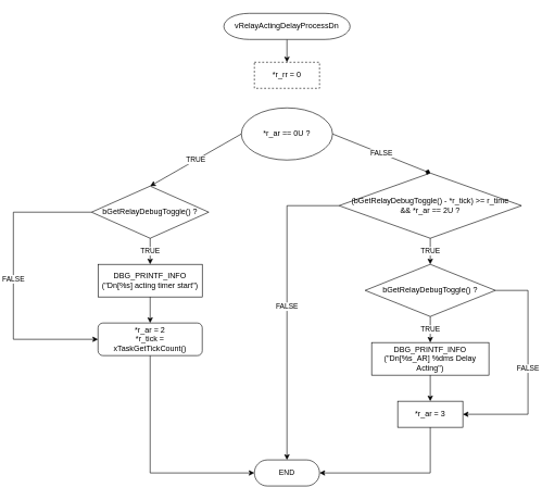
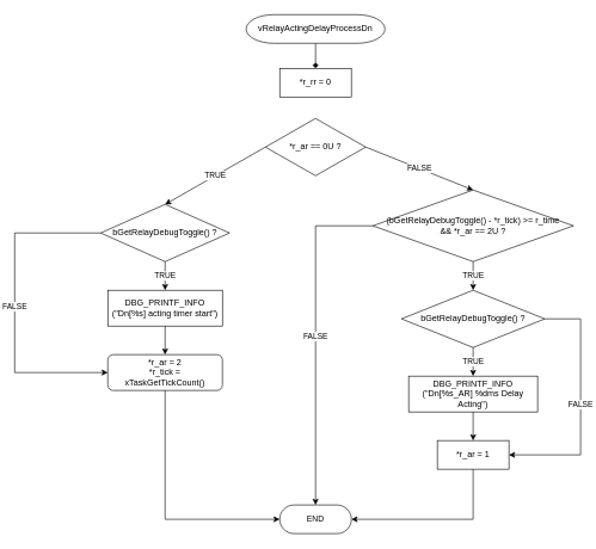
- <mxCell id="11" value="" style="endArrow=classic;html=1;rounded=0;exitX=0.5;exitY=1;exitDx=0;exitDy=0;entryX=0.5;entryY=0;entryDx=0;entryDy=0;exitPerimeter=0;" edge="1" parent="1" source="24" target="2"><mxGeometry width="50" height="50" relative="1" as="geometry"><mxPoint x="440" y="65" as="sourcePoint" /><mxPoint x="440" y="95" as="targetPoint" /></mxGeometry></mxCell>
+ <mxCell id="11" value="" style="endArrow=diamond;html=1;rounded=0;exitX=0.5;exitY=1;exitDx=0;exitDy=0;entryX=0.5;entryY=0;entryDx=0;entryDy=0;exitPerimeter=0;" edge="1" parent="1" source="24" target="2"><mxGeometry width="50" height="50" relative="1" as="geometry"><mxPoint x="440" y="65" as="sourcePoint" /><mxPoint x="440" y="95" as="targetPoint" /></mxGeometry></mxCell>
- <mxCell id="2" value="*r_rr = 0" style="rounded=0;whiteSpace=wrap;html=1;strokeWidth=1;dashed=1;" vertex="1" parent="1"><mxGeometry x="390" y="95" width="100" height="40" as="geometry" /></mxCell>
+ <mxCell id="2" value="*r_rr = 0" style="rounded=0;whiteSpace=wrap;html=1;strokeWidth=1;" vertex="1" parent="1"><mxGeometry x="390" y="95" width="100" height="40" as="geometry" /></mxCell>
- <mxCell id="3" value="*r_ar == 0U ?" style="ellipse;whiteSpace=wrap;html=1;strokeWidth=1;" vertex="1" parent="1"><mxGeometry x="370" y="165" width="140" height="80" as="geometry" /></mxCell>
+ <mxCell id="3" value="*r_ar == 0U ?" style="rhombus;whiteSpace=wrap;html=1;strokeWidth=1;" vertex="1" parent="1"><mxGeometry x="370" y="165" width="140" height="80" as="geometry" /></mxCell>
- <mxCell id="13" value="FALSE" style="endArrow=diamond;html=1;rounded=0;exitX=1;exitY=0.5;exitDx=0;exitDy=0;entryX=0.5;entryY=0;entryDx=0;entryDy=0;" edge="1" parent="1" source="3" target="7"><mxGeometry width="50" height="50" relative="1" as="geometry"><mxPoint x="510" y="205" as="sourcePoint" /><mxPoint x="660" y="265" as="targetPoint" /></mxGeometry></mxCell>
+ <mxCell id="13" value="FALSE" style="endArrow=classic;html=1;rounded=0;exitX=1;exitY=0.5;exitDx=0;exitDy=0;entryX=0.5;entryY=0;entryDx=0;entryDy=0;" edge="1" parent="1" source="3" target="7"><mxGeometry width="50" height="50" relative="1" as="geometry"><mxPoint x="510" y="205" as="sourcePoint" /><mxPoint x="660" y="265" as="targetPoint" /></mxGeometry></mxCell>
- <mxCell id="10" value="*r_ar = 3" style="rounded=0;whiteSpace=wrap;html=1;strokeWidth=1;" vertex="1" parent="1"><mxGeometry x="610" y="615" width="100" height="40" as="geometry" /></mxCell>
+ <mxCell id="10" value="*r_ar = 1" style="rounded=0;whiteSpace=wrap;html=1;strokeWidth=1;" vertex="1" parent="1"><mxGeometry x="610" y="615" width="100" height="40" as="geometry" /></mxCell>
